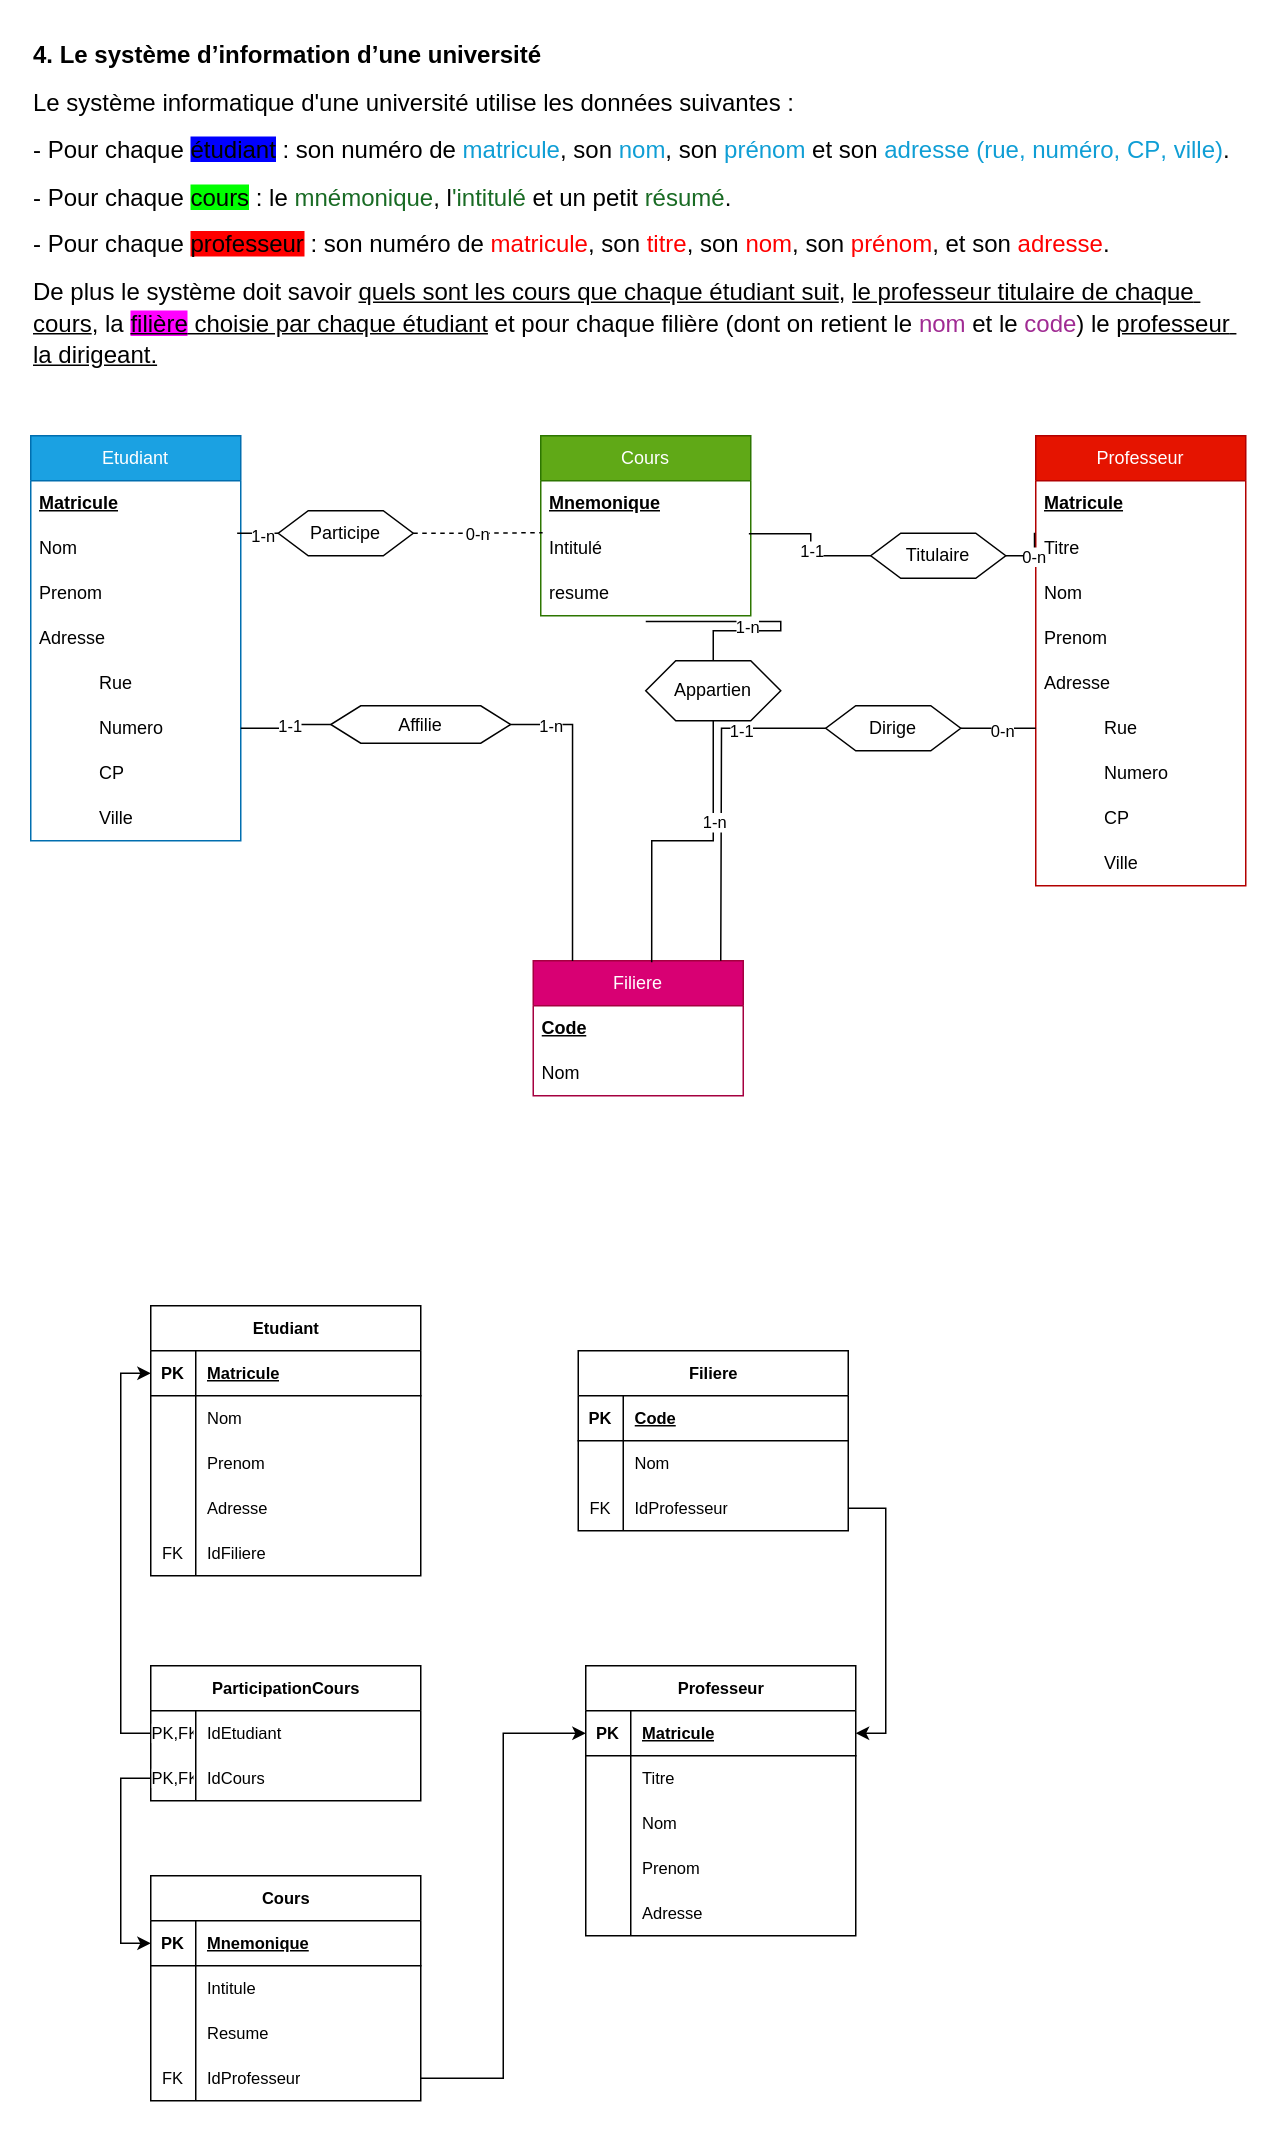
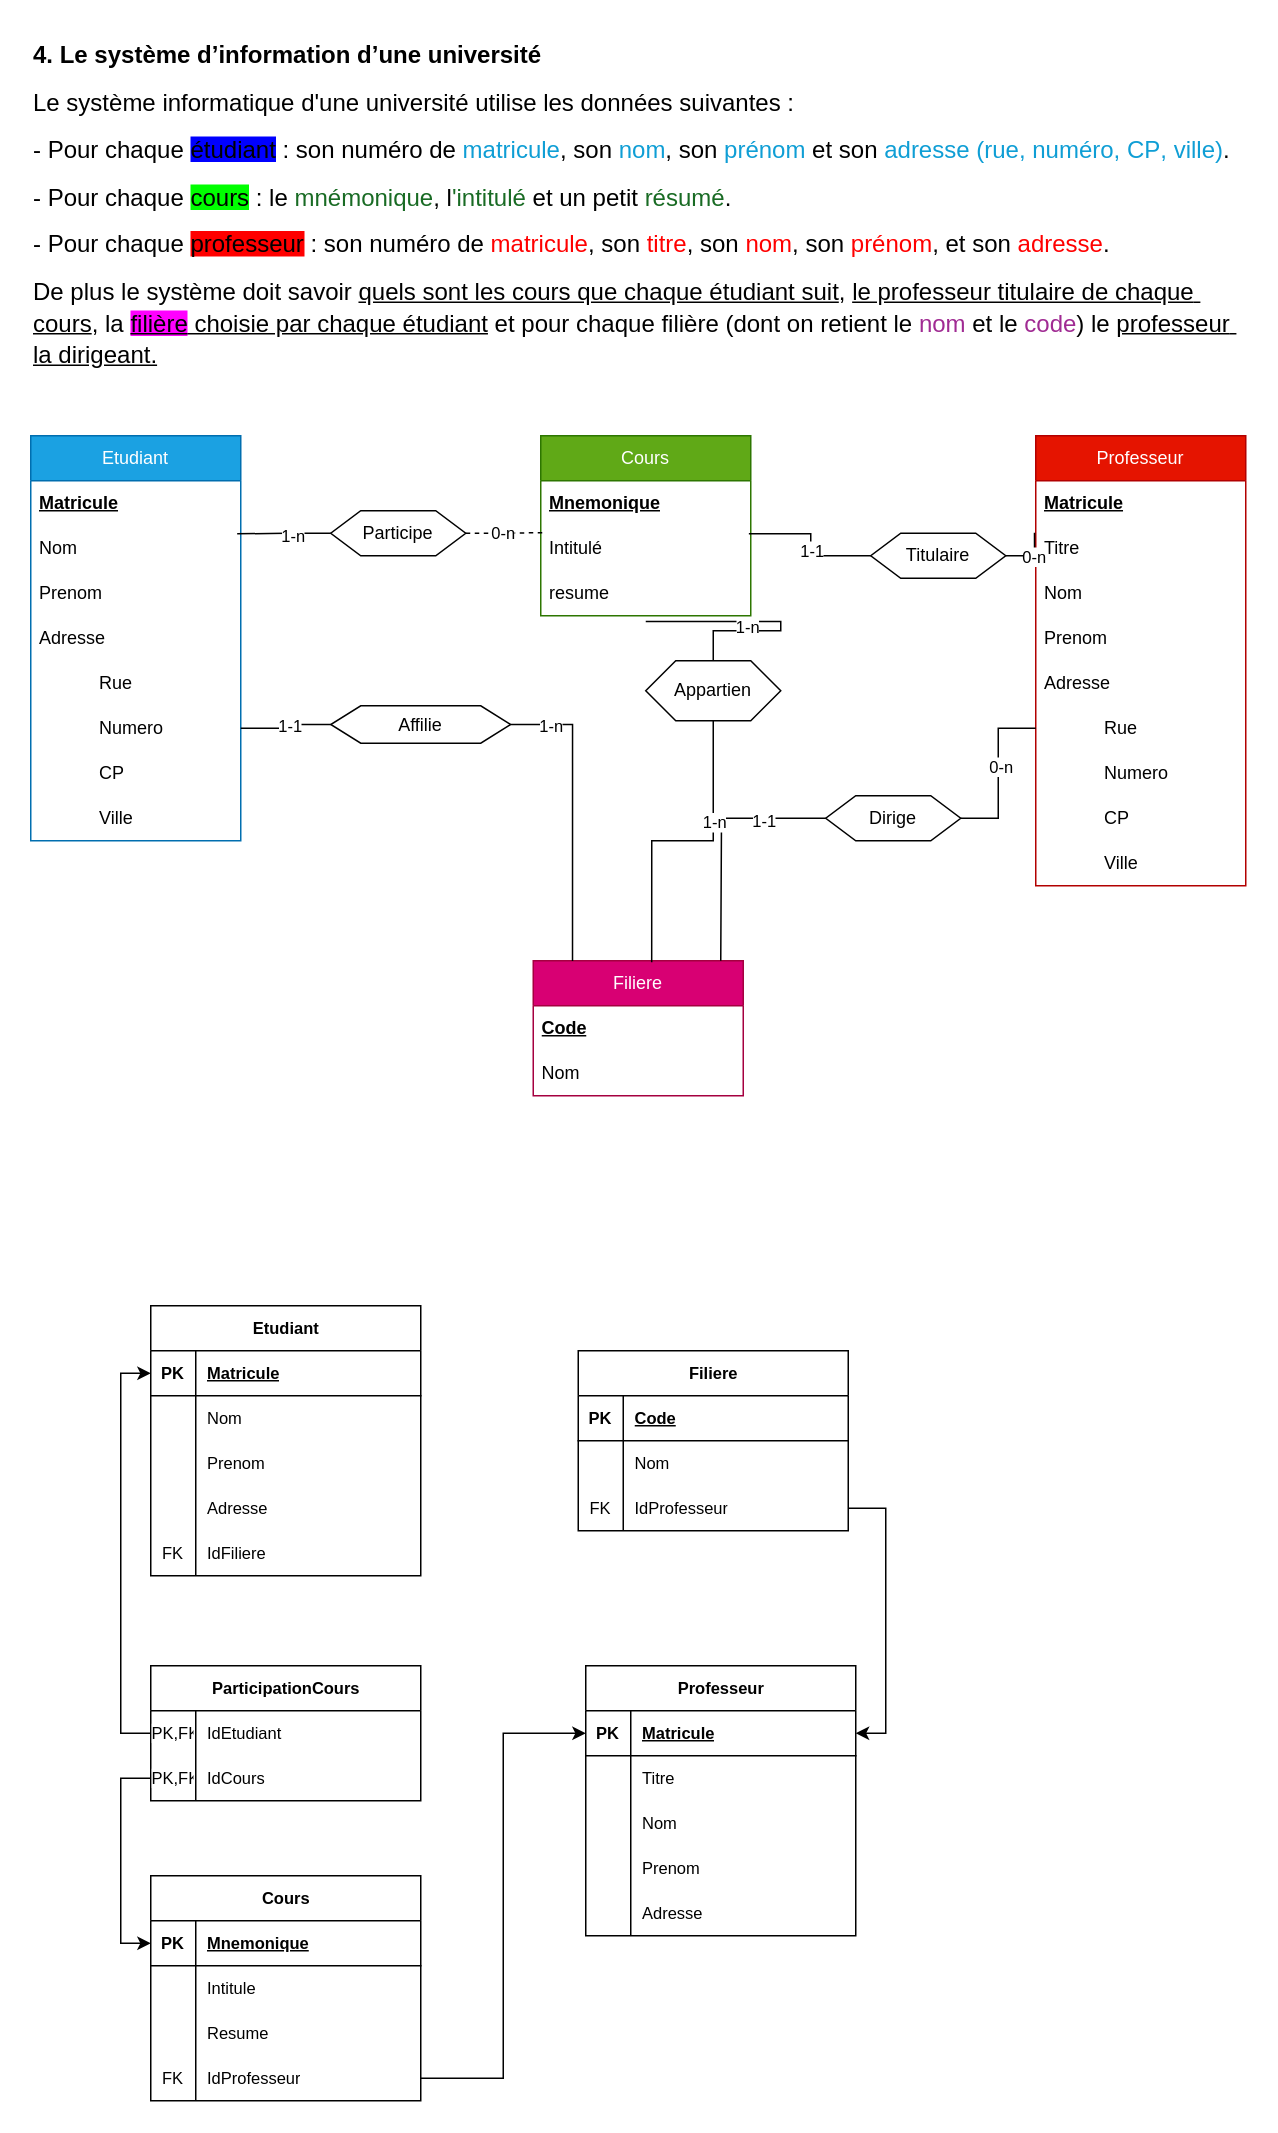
- <mxCell id="29" value="Participe" style="shape=hexagon;perimeter=hexagonPerimeter2;whiteSpace=wrap;html=1;fixedSize=1;" parent="1" vertex="1"><mxGeometry x="185" y="340" width="90" height="30" as="geometry" /></mxCell>
+ <mxCell id="29" value="Participe" style="shape=hexagon;perimeter=hexagonPerimeter2;whiteSpace=wrap;html=1;fixedSize=1;" parent="1" vertex="1"><mxGeometry x="220" y="340" width="90" height="30" as="geometry" /></mxCell>
- <mxCell id="44" value="Dirige" style="shape=hexagon;perimeter=hexagonPerimeter2;whiteSpace=wrap;html=1;fixedSize=1;" parent="1" vertex="1"><mxGeometry x="550" y="470" width="90" height="30" as="geometry" /></mxCell>
+ <mxCell id="44" value="Dirige" style="shape=hexagon;perimeter=hexagonPerimeter2;whiteSpace=wrap;html=1;fixedSize=1;" parent="1" vertex="1"><mxGeometry x="550" y="530" width="90" height="30" as="geometry" /></mxCell>
